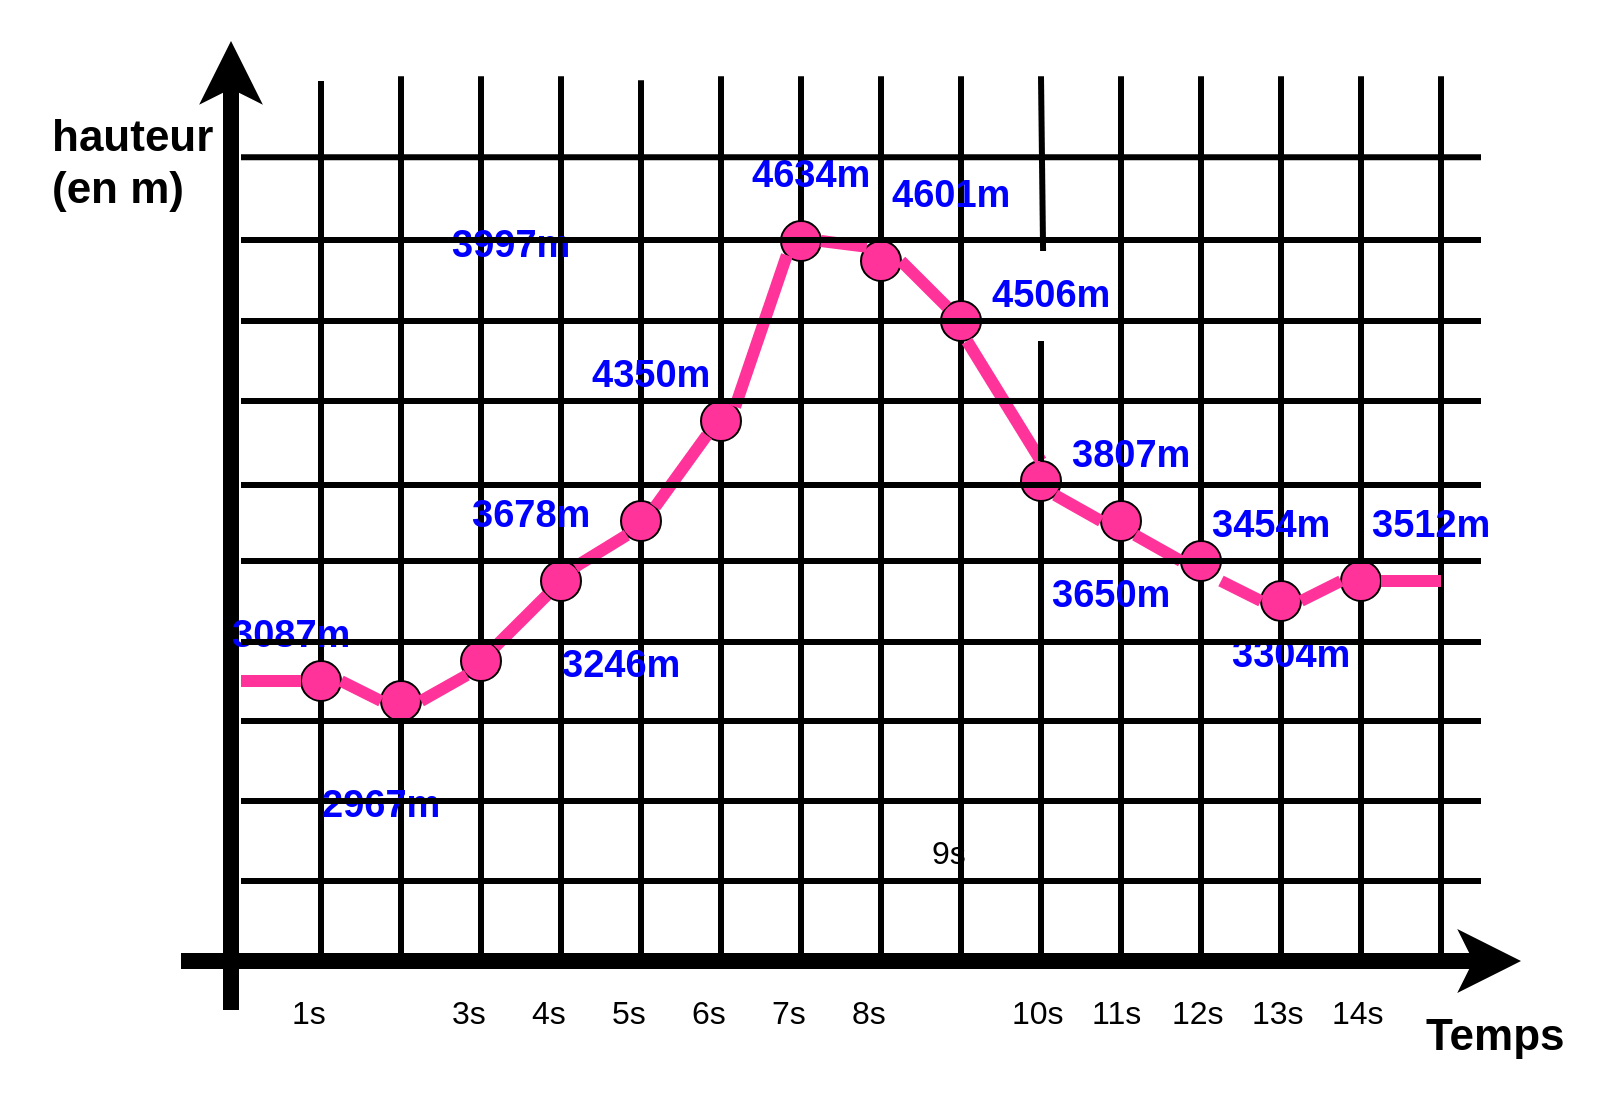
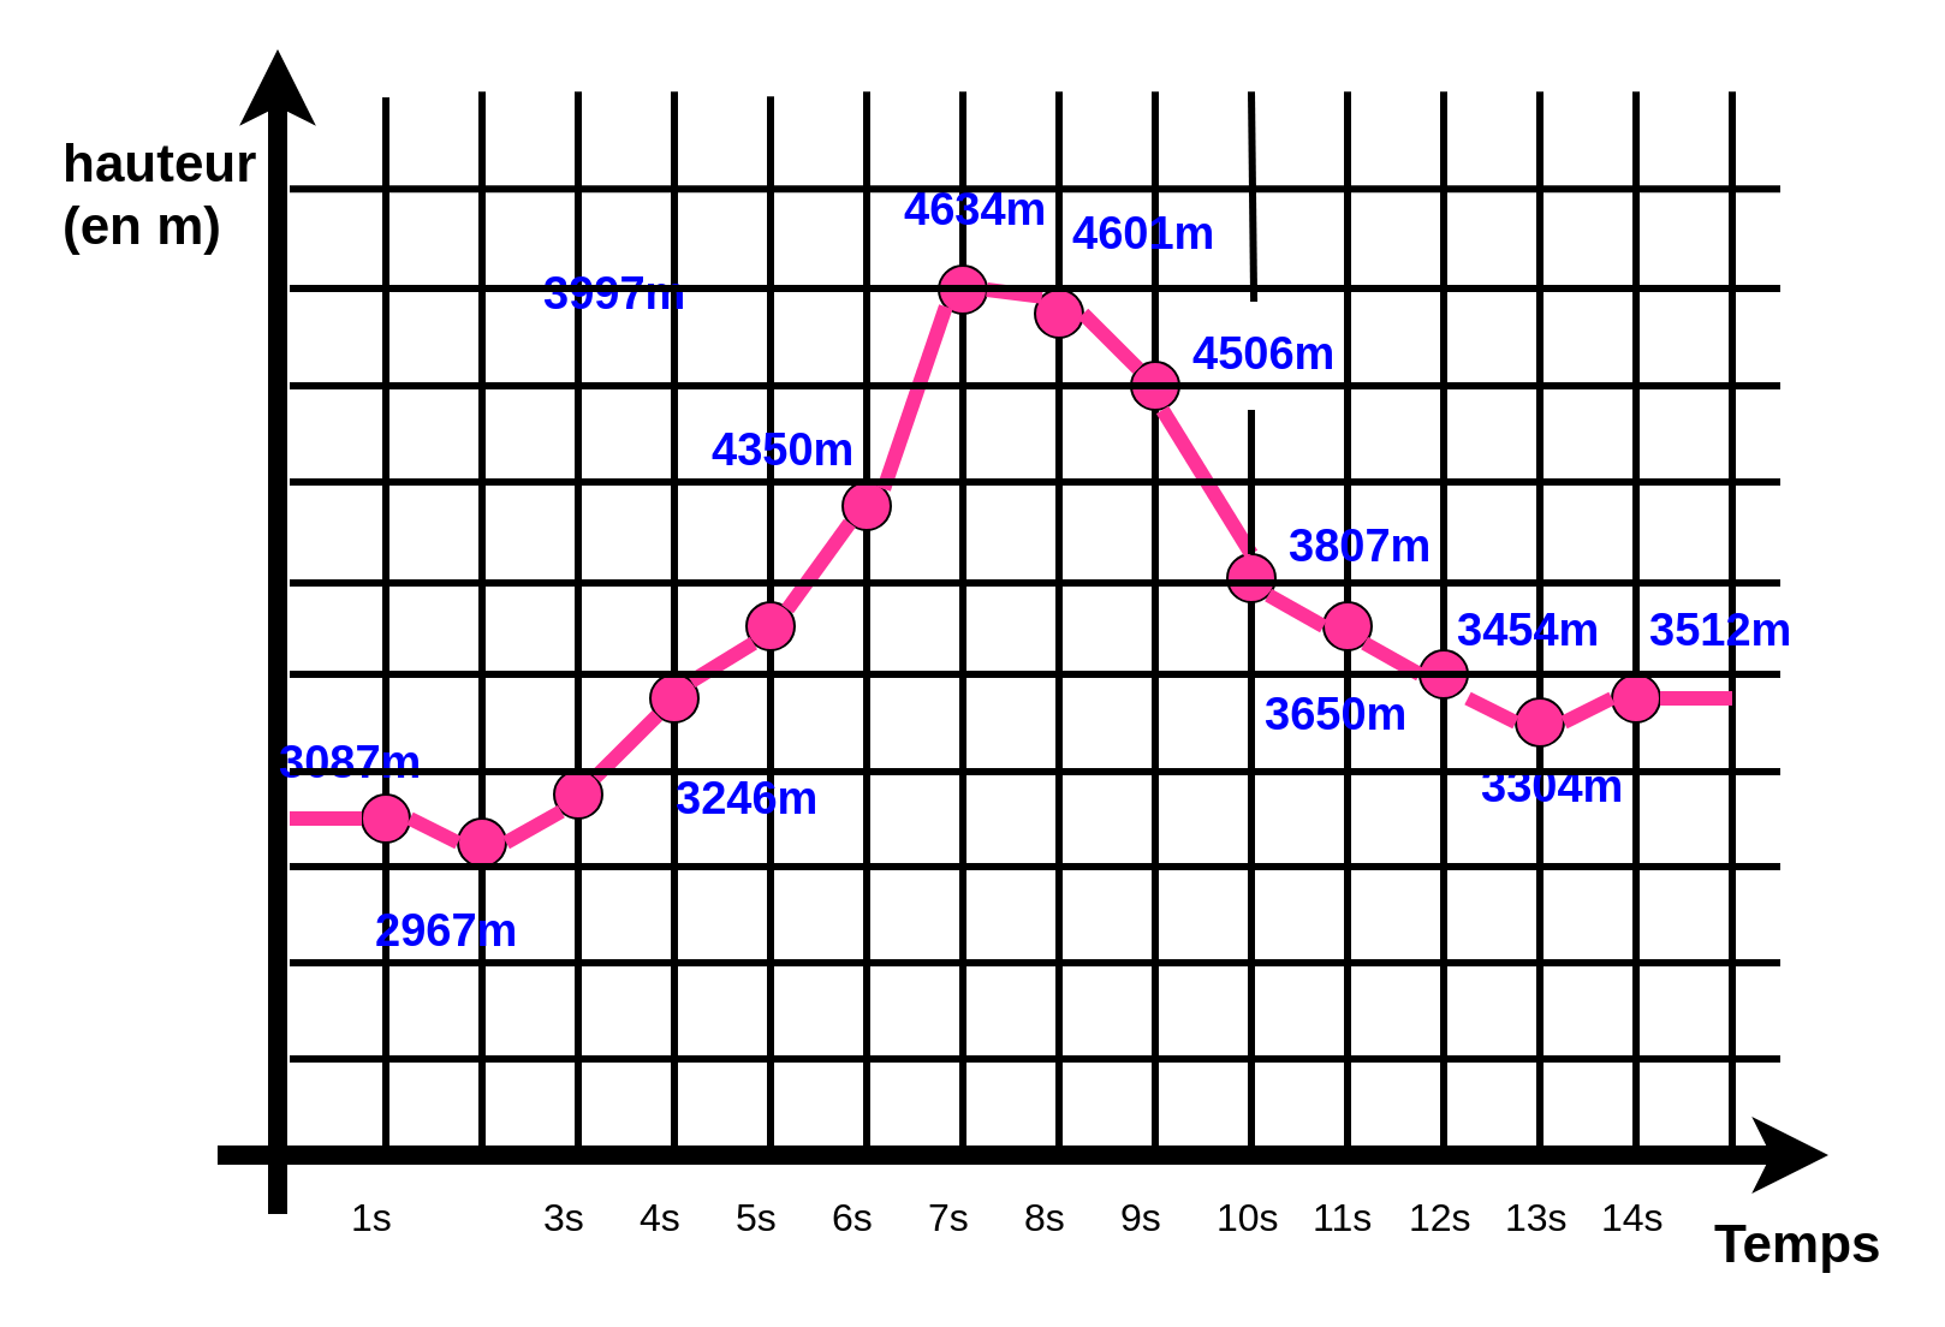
- <mxCell id="76" value="3678m" style="text;strokeColor=none;fillColor=none;align=left;verticalAlign=middle;spacingLeft=4;spacingRight=4;overflow=hidden;points=[[0,0.5],[1,0.5]];portConstraint=eastwest;rotatable=0;fontStyle=1;fontSize=19;fontColor=#0000FF;" vertex="1" parent="1"><mxGeometry x="230" y="240" width="80" height="30" as="geometry" /></mxCell>
- <mxCell id="78" value="2967m" style="text;strokeColor=none;fillColor=none;align=left;verticalAlign=middle;spacingLeft=4;spacingRight=4;overflow=hidden;points=[[0,0.5],[1,0.5]];portConstraint=eastwest;rotatable=0;fontStyle=1;fontSize=19;fontColor=#0000FF;" vertex="1" parent="1"><mxGeometry x="155" y="385" width="80" height="30" as="geometry" /></mxCell>
+ <mxCell id="78" value="2967m" style="text;strokeColor=none;fillColor=none;align=left;verticalAlign=middle;spacingLeft=4;spacingRight=4;overflow=hidden;points=[[0,0.5],[1,0.5]];portConstraint=eastwest;rotatable=0;fontStyle=1;fontSize=19;fontColor=#0000FF;" vertex="1" parent="1"><mxGeometry x="150" y="370" width="80" height="30" as="geometry" /></mxCell>
- <mxCell id="26" value="9s" style="text;strokeColor=none;fillColor=none;align=left;verticalAlign=middle;spacingLeft=4;spacingRight=4;overflow=hidden;points=[[0,0.5],[1,0.5]];portConstraint=eastwest;rotatable=0;fontSize=16;" vertex="1" parent="1"><mxGeometry x="460" y="410" width="40" height="30" as="geometry" /></mxCell>
+ <mxCell id="26" value="9s" style="text;strokeColor=none;fillColor=none;align=left;verticalAlign=middle;spacingLeft=4;spacingRight=4;overflow=hidden;points=[[0,0.5],[1,0.5]];portConstraint=eastwest;rotatable=0;fontSize=16;" vertex="1" parent="1"><mxGeometry x="460" y="490" width="40" height="30" as="geometry" /></mxCell>
